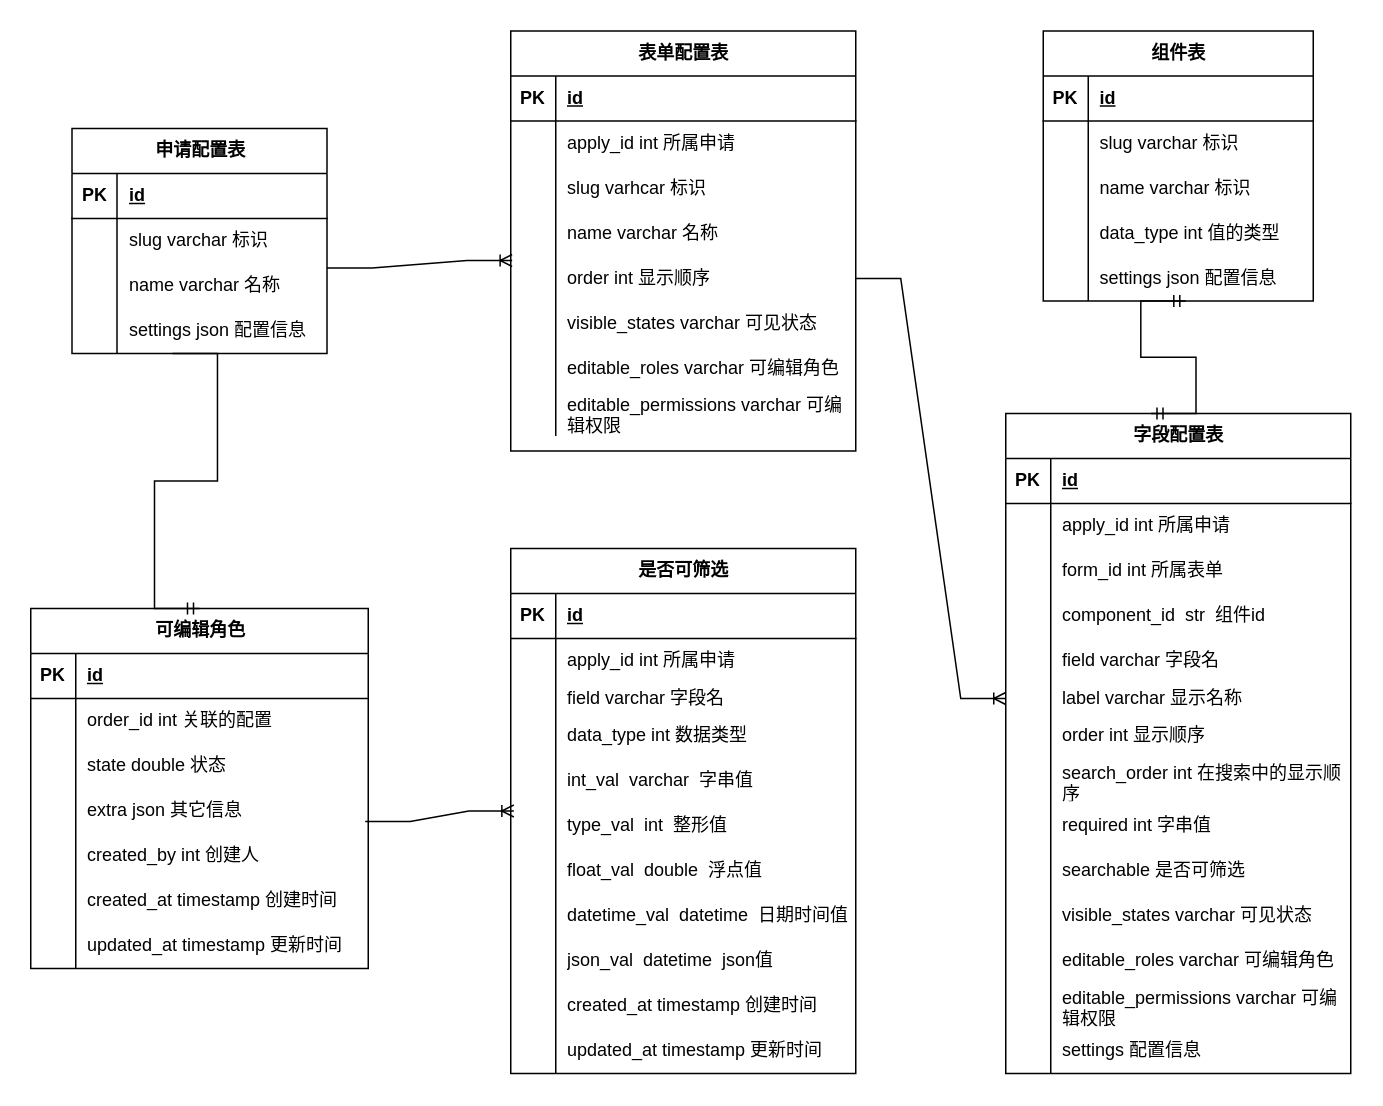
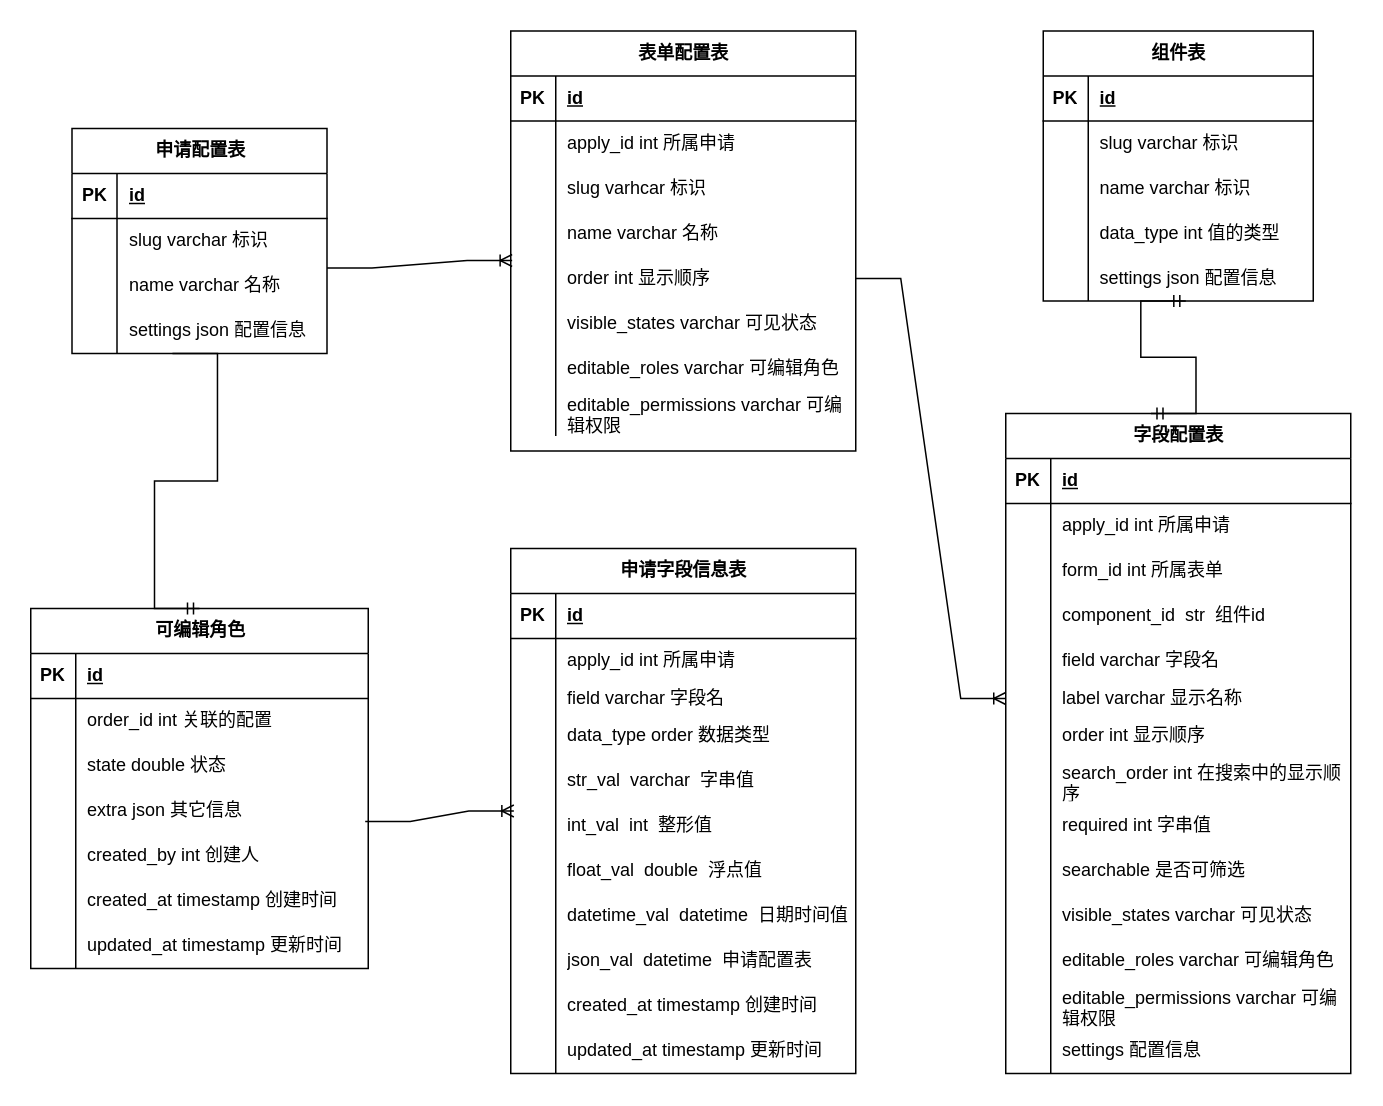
- <mxCell id="126" value="是否可筛选" style="shape=table;startSize=30;container=1;collapsible=1;childLayout=tableLayout;fixedRows=1;rowLines=0;fontStyle=1;align=center;resizeLast=1;html=1;" parent="1" vertex="1"><mxGeometry x="340" y="365" width="230" height="350" as="geometry" /></mxCell>
+ <mxCell id="126" value="申请字段信息表" style="shape=table;startSize=30;container=1;collapsible=1;childLayout=tableLayout;fixedRows=1;rowLines=0;fontStyle=1;align=center;resizeLast=1;html=1;" parent="1" vertex="1"><mxGeometry x="340" y="365" width="230" height="350" as="geometry" /></mxCell>
- <mxCell id="138" value="data_type int 数据类型" style="shape=partialRectangle;connectable=0;fillColor=none;top=0;left=0;bottom=0;right=0;align=left;spacingLeft=6;overflow=hidden;whiteSpace=wrap;html=1;" parent="136" vertex="1"><mxGeometry x="30" width="200" height="30" as="geometry"><mxRectangle width="200" height="30" as="alternateBounds" /></mxGeometry></mxCell>
+ <mxCell id="138" value="data_type order 数据类型" style="shape=partialRectangle;connectable=0;fillColor=none;top=0;left=0;bottom=0;right=0;align=left;spacingLeft=6;overflow=hidden;whiteSpace=wrap;html=1;" parent="136" vertex="1"><mxGeometry x="30" width="200" height="30" as="geometry"><mxRectangle width="200" height="30" as="alternateBounds" /></mxGeometry></mxCell>
- <mxCell id="141" value="int_val&amp;nbsp; varchar&amp;nbsp; 字串值" style="shape=partialRectangle;connectable=0;fillColor=none;top=0;left=0;bottom=0;right=0;align=left;spacingLeft=6;overflow=hidden;whiteSpace=wrap;html=1;" parent="139" vertex="1"><mxGeometry x="30" width="200" height="30" as="geometry"><mxRectangle width="200" height="30" as="alternateBounds" /></mxGeometry></mxCell>
+ <mxCell id="141" value="str_val&amp;nbsp; varchar&amp;nbsp; 字串值" style="shape=partialRectangle;connectable=0;fillColor=none;top=0;left=0;bottom=0;right=0;align=left;spacingLeft=6;overflow=hidden;whiteSpace=wrap;html=1;" parent="139" vertex="1"><mxGeometry x="30" width="200" height="30" as="geometry"><mxRectangle width="200" height="30" as="alternateBounds" /></mxGeometry></mxCell>
- <mxCell id="144" value="type_val&amp;nbsp; int&amp;nbsp; 整形值" style="shape=partialRectangle;connectable=0;fillColor=none;top=0;left=0;bottom=0;right=0;align=left;spacingLeft=6;overflow=hidden;whiteSpace=wrap;html=1;" parent="142" vertex="1"><mxGeometry x="30" width="200" height="30" as="geometry"><mxRectangle width="200" height="30" as="alternateBounds" /></mxGeometry></mxCell>
+ <mxCell id="144" value="int_val&amp;nbsp; int&amp;nbsp; 整形值" style="shape=partialRectangle;connectable=0;fillColor=none;top=0;left=0;bottom=0;right=0;align=left;spacingLeft=6;overflow=hidden;whiteSpace=wrap;html=1;" parent="142" vertex="1"><mxGeometry x="30" width="200" height="30" as="geometry"><mxRectangle width="200" height="30" as="alternateBounds" /></mxGeometry></mxCell>
- <mxCell id="153" value="json_val&amp;nbsp; datetime&amp;nbsp; json值" style="shape=partialRectangle;connectable=0;fillColor=none;top=0;left=0;bottom=0;right=0;align=left;spacingLeft=6;overflow=hidden;whiteSpace=wrap;html=1;" parent="151" vertex="1"><mxGeometry x="30" width="200" height="30" as="geometry"><mxRectangle width="200" height="30" as="alternateBounds" /></mxGeometry></mxCell>
+ <mxCell id="153" value="json_val&amp;nbsp; datetime&amp;nbsp; 申请配置表" style="shape=partialRectangle;connectable=0;fillColor=none;top=0;left=0;bottom=0;right=0;align=left;spacingLeft=6;overflow=hidden;whiteSpace=wrap;html=1;" parent="151" vertex="1"><mxGeometry x="30" width="200" height="30" as="geometry"><mxRectangle width="200" height="30" as="alternateBounds" /></mxGeometry></mxCell>
